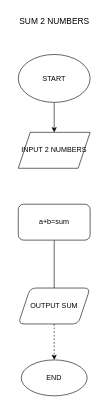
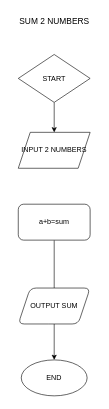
- <mxCell id="3" value="START" style="ellipse;whiteSpace=wrap;html=1;" vertex="1" parent="1"><mxGeometry x="30" y="90" width="120" height="80" as="geometry" /></mxCell>
+ <mxCell id="3" value="START" style="rhombus;whiteSpace=wrap;html=1;" vertex="1" parent="1"><mxGeometry x="30" y="90" width="120" height="80" as="geometry" /></mxCell>
- <mxCell id="8" value="" style="edgeStyle=orthogonalEdgeStyle;rounded=0;orthogonalLoop=1;jettySize=auto;html=1;dashed=1;" edge="1" parent="1" source="9" target="10"><mxGeometry relative="1" as="geometry" /></mxCell>
+ <mxCell id="8" value="" style="edgeStyle=orthogonalEdgeStyle;rounded=0;orthogonalLoop=1;jettySize=auto;html=1;" edge="1" parent="1" source="9" target="10"><mxGeometry relative="1" as="geometry" /></mxCell>
